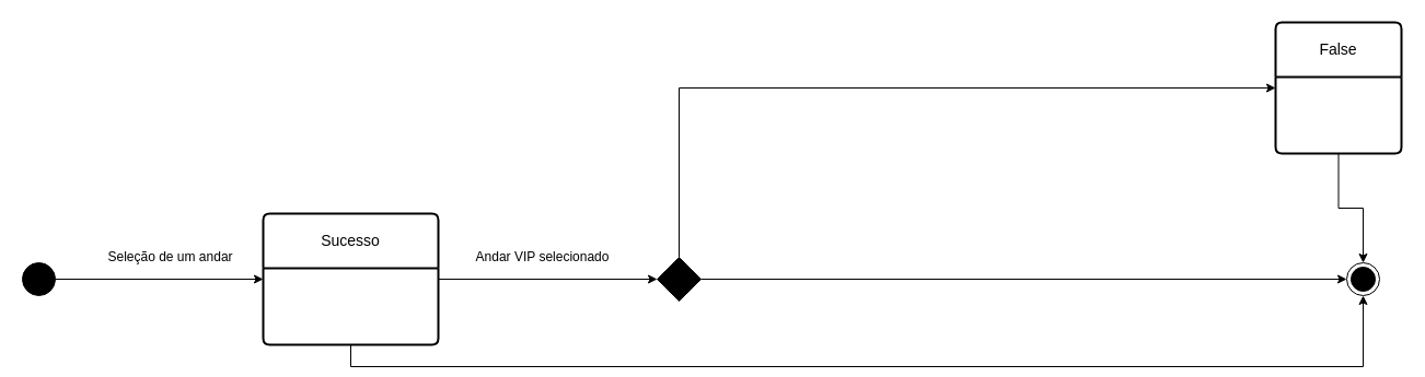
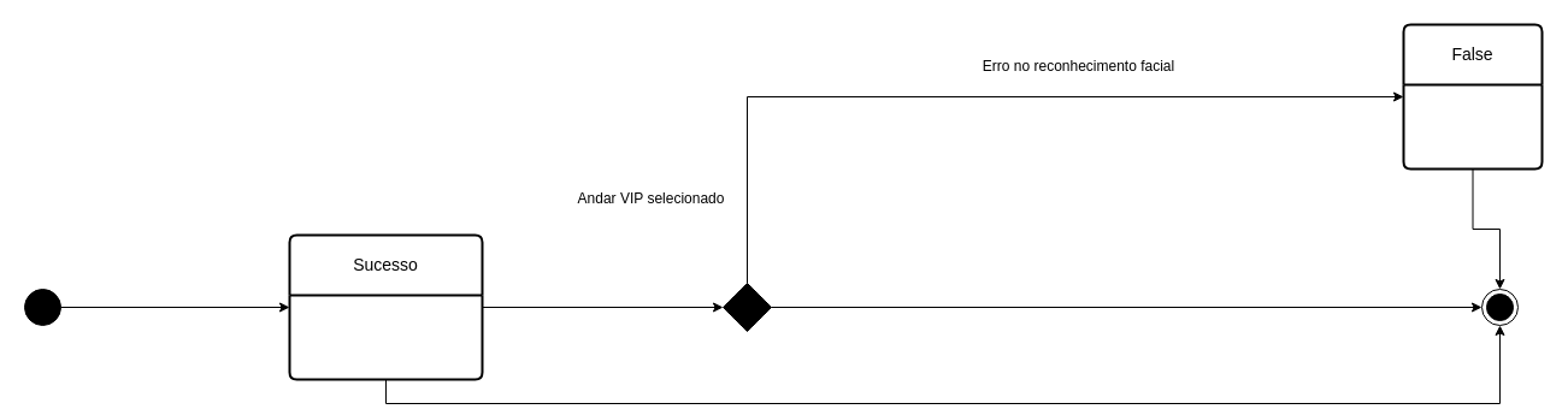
+ <mxCell id="15" value="Erro no reconhecimento facial" style="text;html=1;align=center;verticalAlign=middle;resizable=0;points=[];autosize=1;strokeColor=none;fillColor=none;" parent="1" vertex="1"><mxGeometry x="805" y="40" width="180" height="30" as="geometry" /></mxCell>
- <mxCell id="7" value="Seleção de um andar" style="text;html=1;align=center;verticalAlign=middle;resizable=0;points=[];autosize=1;strokeColor=none;fillColor=none;" parent="1" vertex="1"><mxGeometry x="85" y="220" width="140" height="30" as="geometry" /></mxCell>
- <mxCell id="13" value="Andar VIP selecionado" style="text;html=1;align=center;verticalAlign=middle;resizable=0;points=[];autosize=1;strokeColor=none;fillColor=none;" parent="1" vertex="1"><mxGeometry x="420" y="220" width="150" height="30" as="geometry" /></mxCell>
+ <mxCell id="13" value="Andar VIP selecionado" style="text;html=1;align=center;verticalAlign=middle;resizable=0;points=[];autosize=1;strokeColor=none;fillColor=none;" parent="1" vertex="1"><mxGeometry x="465" y="150" width="150" height="30" as="geometry" /></mxCell>
